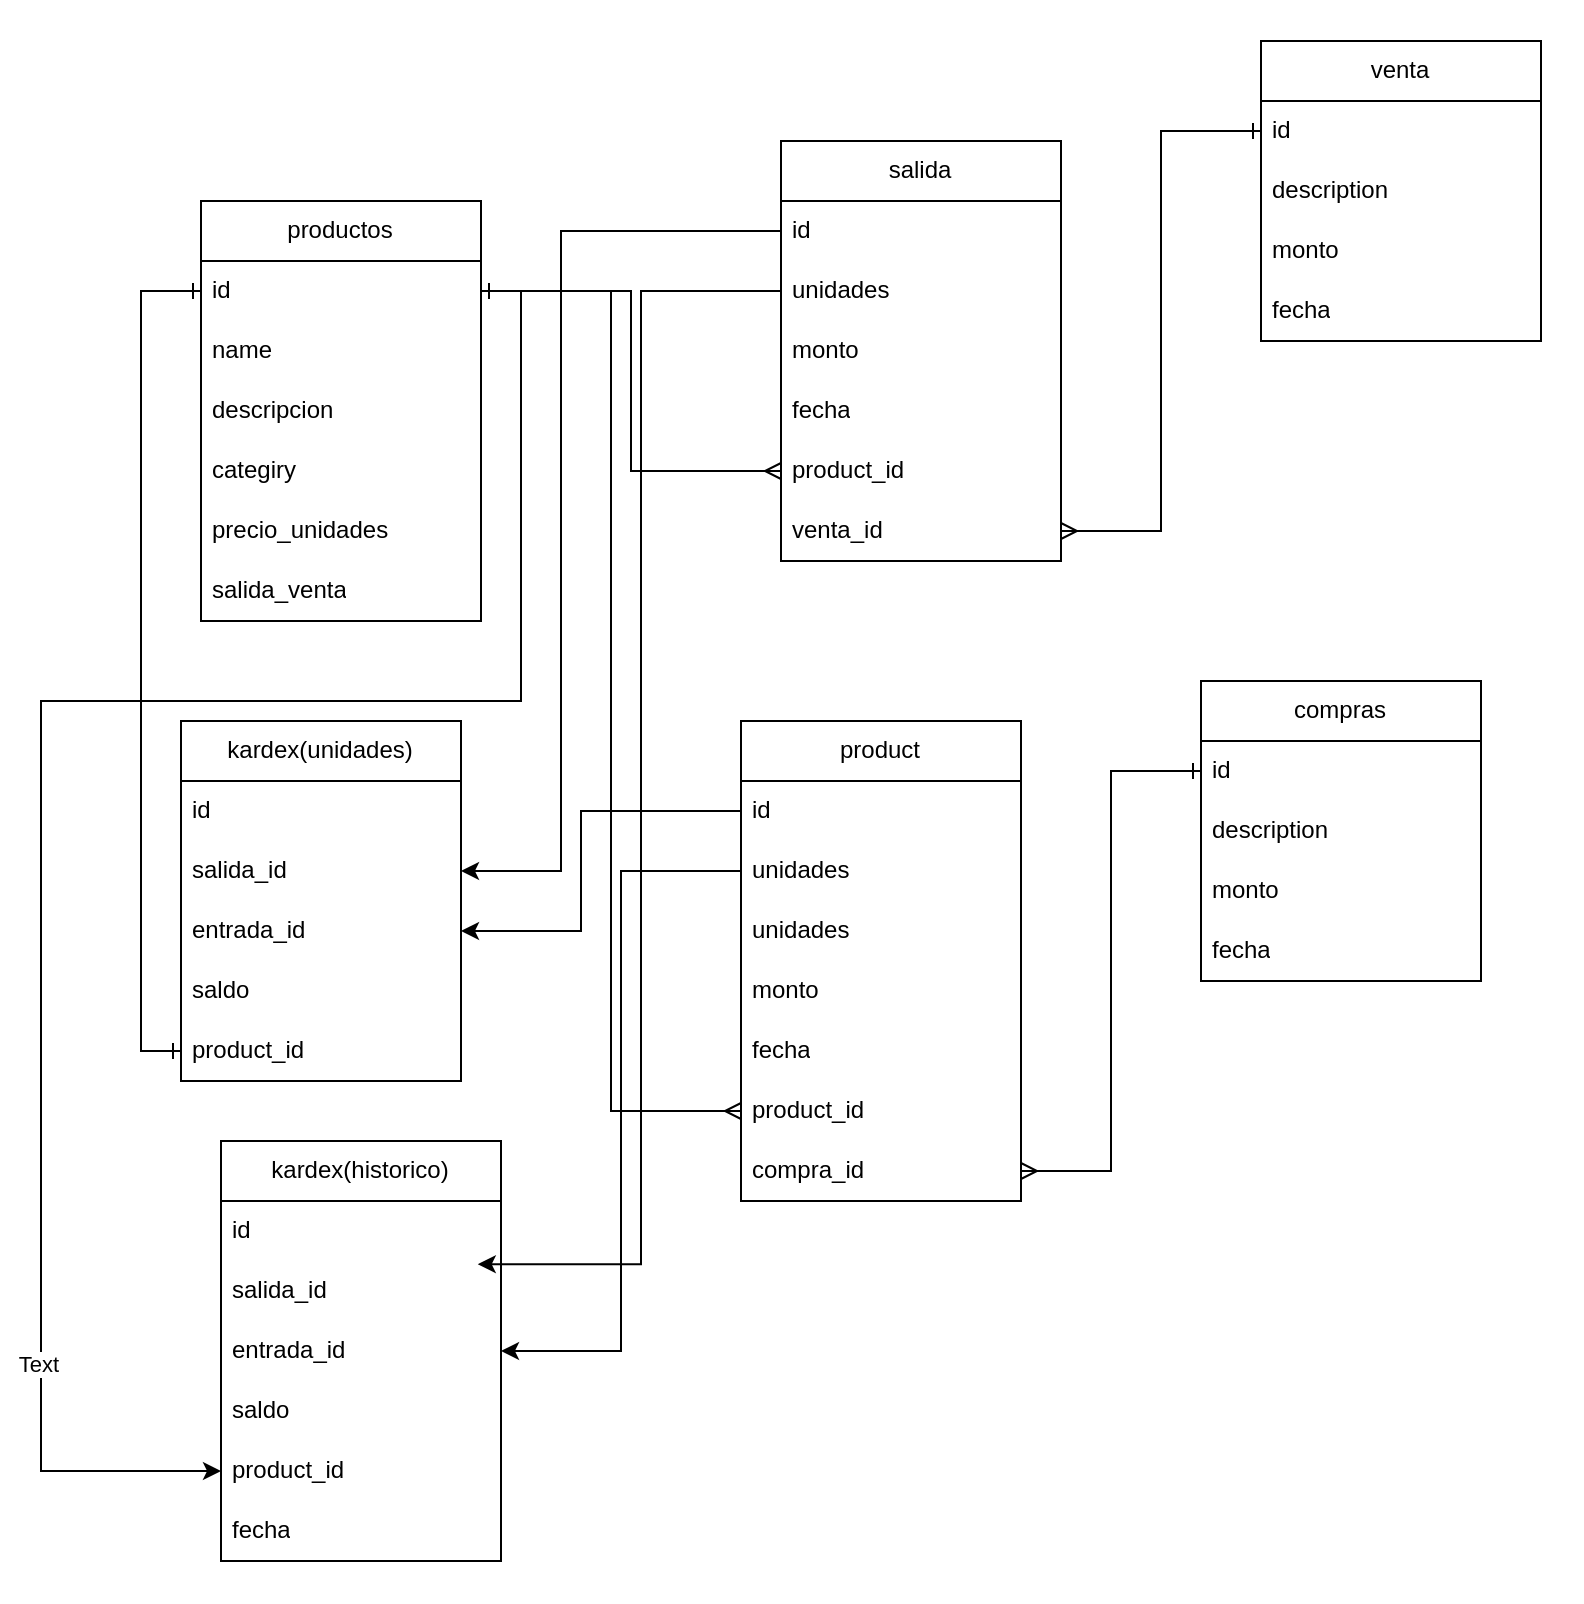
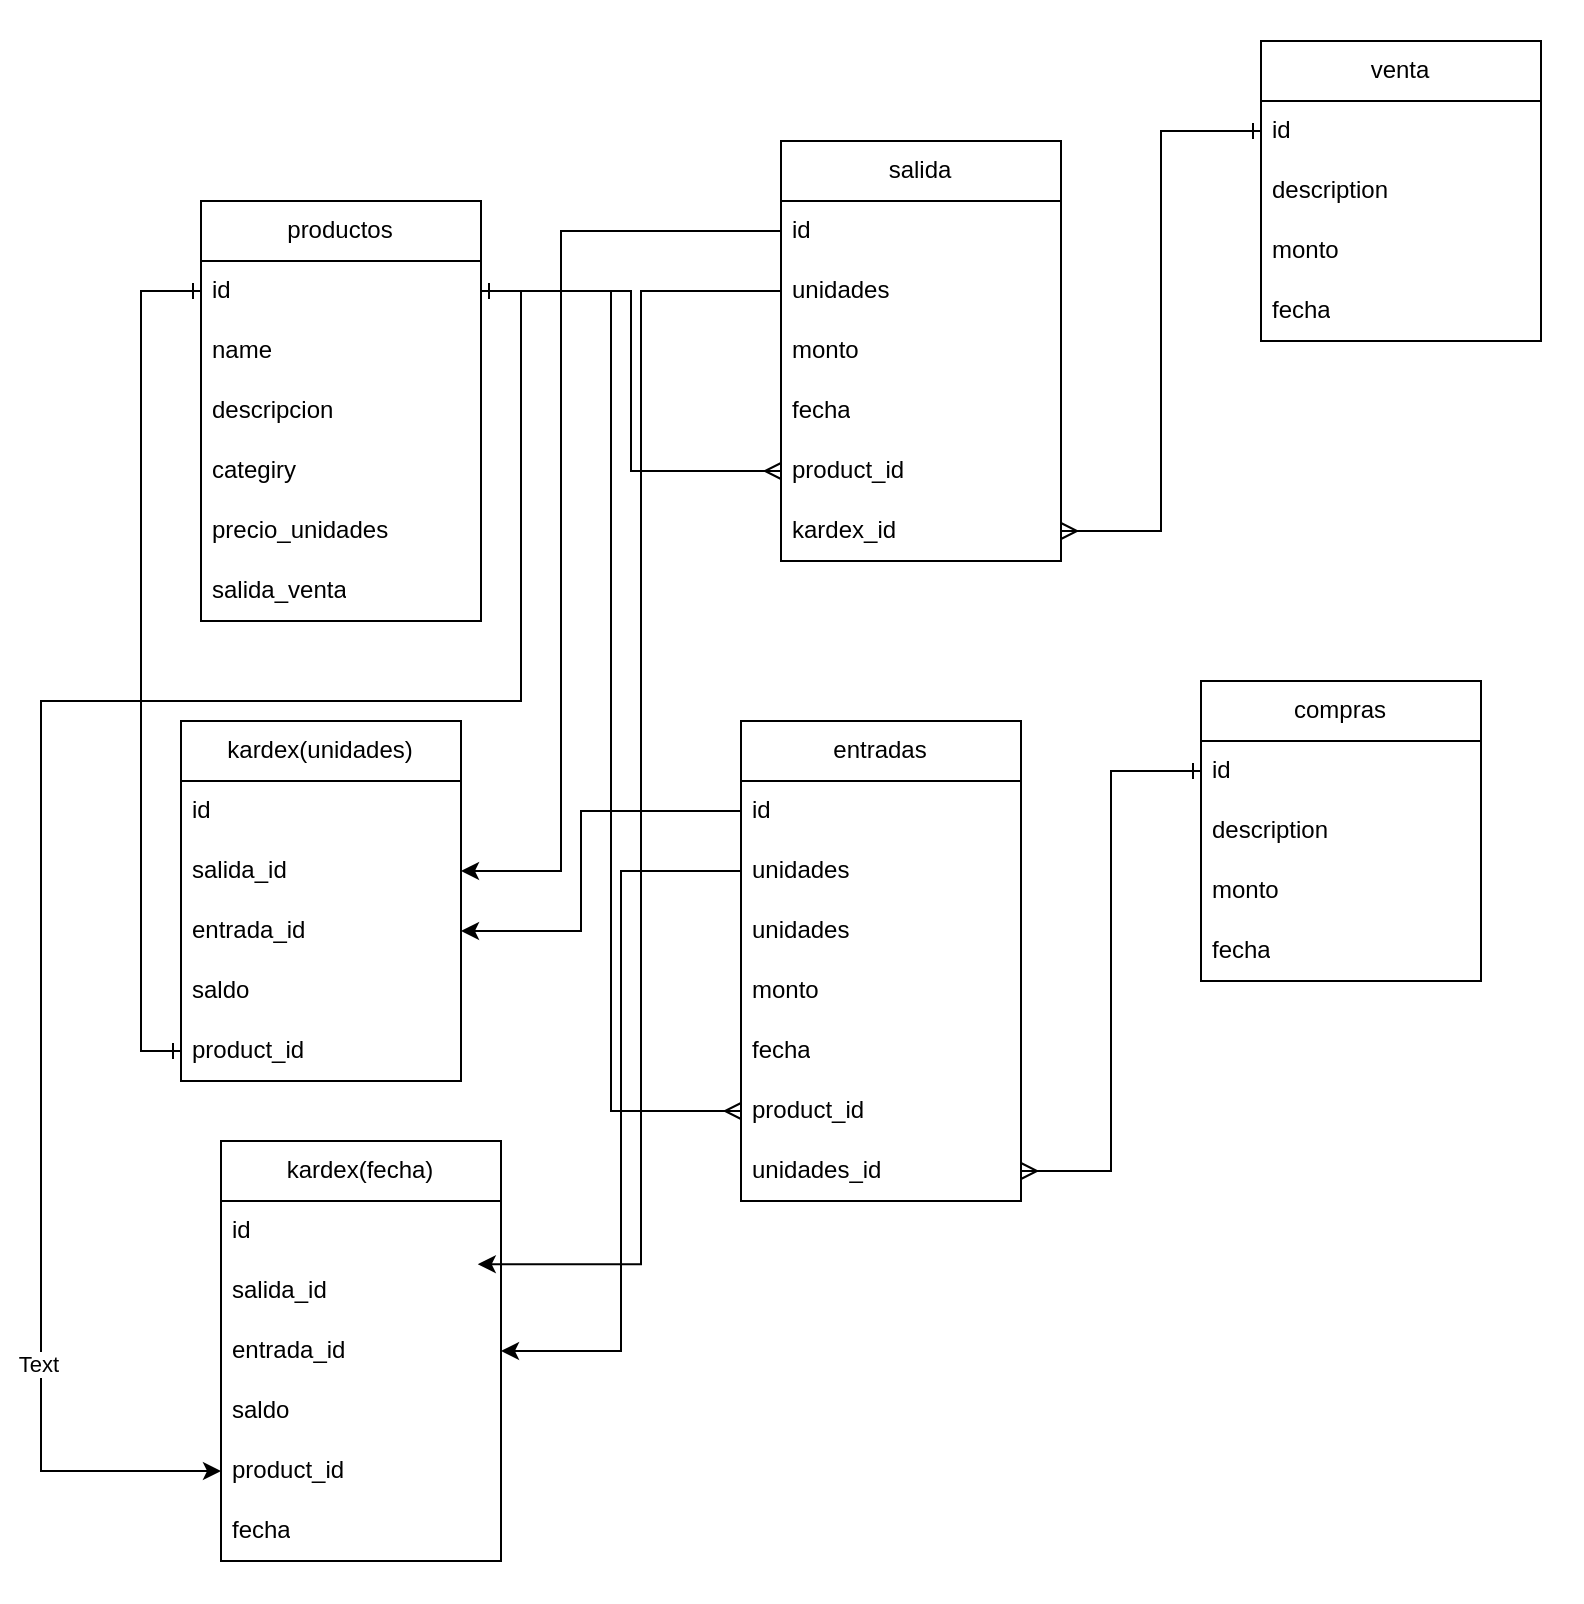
- <mxCell id="36" value="venta_id" style="text;strokeColor=none;fillColor=none;align=left;verticalAlign=middle;spacingLeft=4;spacingRight=4;overflow=hidden;points=[[0,0.5],[1,0.5]];portConstraint=eastwest;rotatable=0;whiteSpace=wrap;html=1;" parent="30" vertex="1"><mxGeometry y="180" width="140" height="30" as="geometry" /></mxCell>
+ <mxCell id="36" value="kardex_id" style="text;strokeColor=none;fillColor=none;align=left;verticalAlign=middle;spacingLeft=4;spacingRight=4;overflow=hidden;points=[[0,0.5],[1,0.5]];portConstraint=eastwest;rotatable=0;whiteSpace=wrap;html=1;" parent="30" vertex="1"><mxGeometry y="180" width="140" height="30" as="geometry" /></mxCell>
- <mxCell id="14" value="product" style="swimlane;fontStyle=0;childLayout=stackLayout;horizontal=1;startSize=30;horizontalStack=0;resizeParent=1;resizeParentMax=0;resizeLast=0;collapsible=1;marginBottom=0;whiteSpace=wrap;html=1;" parent="1" vertex="1"><mxGeometry x="370" y="360" width="140" height="240" as="geometry" /></mxCell>
+ <mxCell id="14" value="entradas" style="swimlane;fontStyle=0;childLayout=stackLayout;horizontal=1;startSize=30;horizontalStack=0;resizeParent=1;resizeParentMax=0;resizeLast=0;collapsible=1;marginBottom=0;whiteSpace=wrap;html=1;" parent="1" vertex="1"><mxGeometry x="370" y="360" width="140" height="240" as="geometry" /></mxCell>
- <mxCell id="47" value="kardex(historico)" style="swimlane;fontStyle=0;childLayout=stackLayout;horizontal=1;startSize=30;horizontalStack=0;resizeParent=1;resizeParentMax=0;resizeLast=0;collapsible=1;marginBottom=0;whiteSpace=wrap;html=1;" vertex="1" parent="1"><mxGeometry x="110" y="570" width="140" height="210" as="geometry" /></mxCell>
+ <mxCell id="47" value="kardex(fecha)" style="swimlane;fontStyle=0;childLayout=stackLayout;horizontal=1;startSize=30;horizontalStack=0;resizeParent=1;resizeParentMax=0;resizeLast=0;collapsible=1;marginBottom=0;whiteSpace=wrap;html=1;" vertex="1" parent="1"><mxGeometry x="110" y="570" width="140" height="210" as="geometry" /></mxCell>
- <mxCell id="21" value="compra_id" style="text;strokeColor=none;fillColor=none;align=left;verticalAlign=middle;spacingLeft=4;spacingRight=4;overflow=hidden;points=[[0,0.5],[1,0.5]];portConstraint=eastwest;rotatable=0;whiteSpace=wrap;html=1;" parent="14" vertex="1"><mxGeometry y="210" width="140" height="30" as="geometry" /></mxCell>
+ <mxCell id="21" value="unidades_id" style="text;strokeColor=none;fillColor=none;align=left;verticalAlign=middle;spacingLeft=4;spacingRight=4;overflow=hidden;points=[[0,0.5],[1,0.5]];portConstraint=eastwest;rotatable=0;whiteSpace=wrap;html=1;" parent="14" vertex="1"><mxGeometry y="210" width="140" height="30" as="geometry" /></mxCell>
